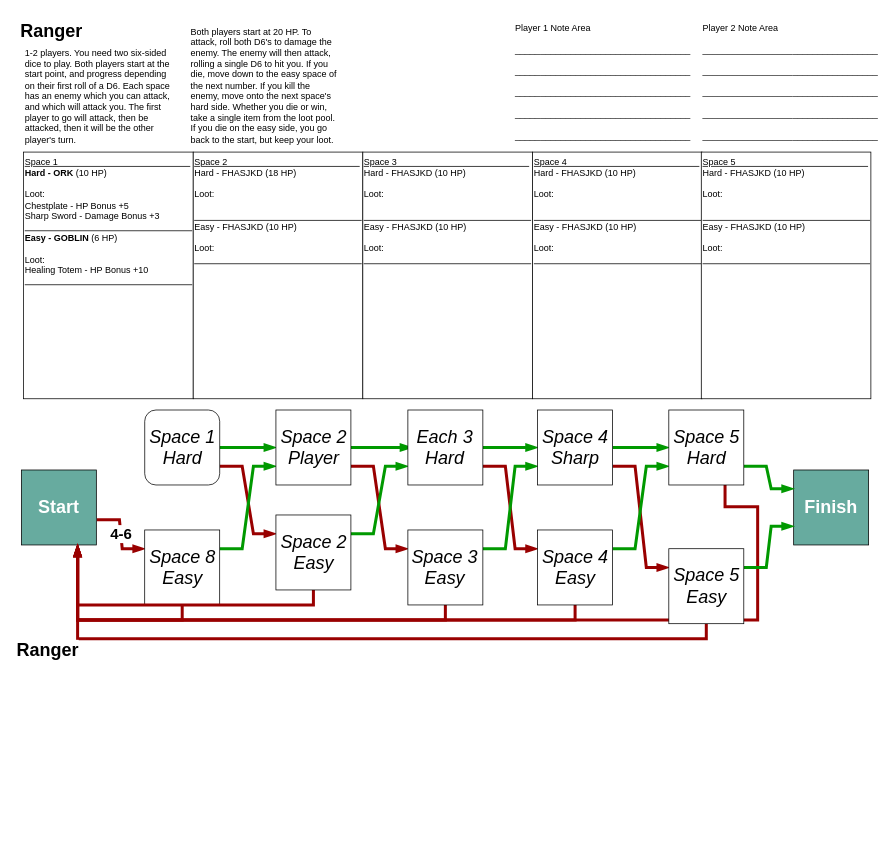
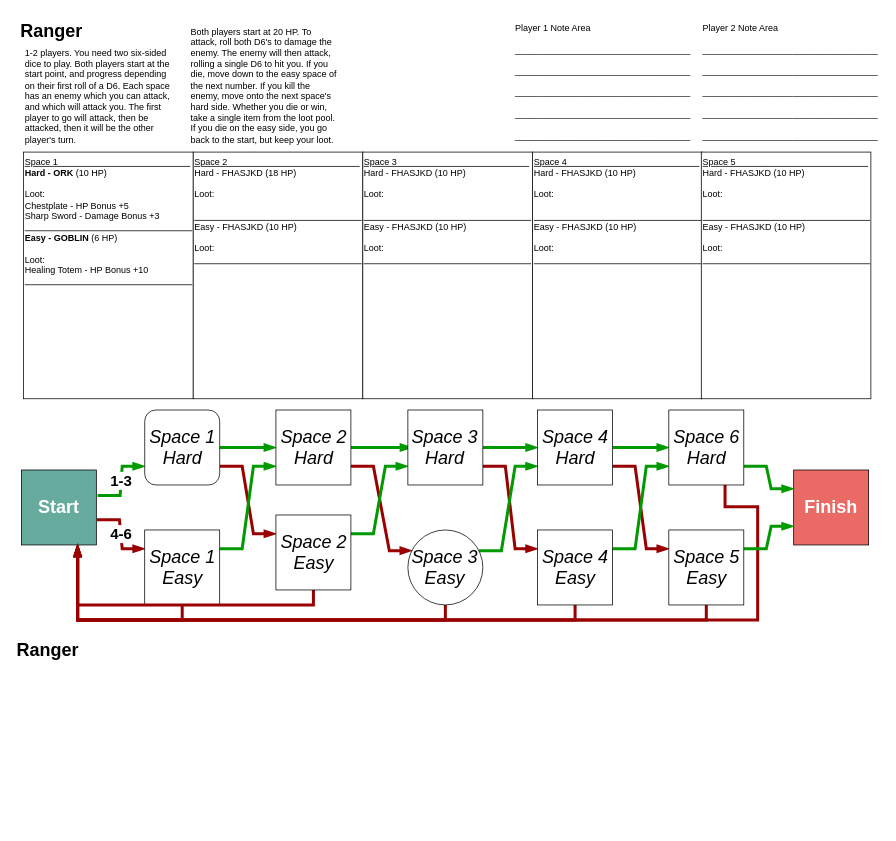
- <mxCell id="28" value="Space 2&lt;br&gt;Player" style="rounded=0;whiteSpace=wrap;html=1;fontSize=24;fontStyle=2" parent="1" vertex="1"><mxGeometry x="367.5" y="546" width="100" height="100" as="geometry" /></mxCell>
+ <mxCell id="28" value="Space 2&lt;br&gt;Hard" style="rounded=0;whiteSpace=wrap;html=1;fontSize=24;fontStyle=2" parent="1" vertex="1"><mxGeometry x="367.5" y="546" width="100" height="100" as="geometry" /></mxCell>
- <mxCell id="34" value="Each 3&lt;br&gt;Hard" style="rounded=0;whiteSpace=wrap;html=1;fontSize=24;fontStyle=2" parent="1" vertex="1"><mxGeometry x="543.49" y="546" width="100" height="100" as="geometry" /></mxCell>
+ <mxCell id="34" value="Space 3&lt;br&gt;Hard" style="rounded=0;whiteSpace=wrap;html=1;fontSize=24;fontStyle=2" parent="1" vertex="1"><mxGeometry x="543.49" y="546" width="100" height="100" as="geometry" /></mxCell>
- <mxCell id="40" value="Space 4&lt;br&gt;Sharp" style="rounded=0;whiteSpace=wrap;html=1;fontSize=24;fontStyle=2" parent="1" vertex="1"><mxGeometry x="716.5" y="546" width="100" height="100" as="geometry" /></mxCell>
+ <mxCell id="40" value="Space 4&lt;br&gt;Hard" style="rounded=0;whiteSpace=wrap;html=1;fontSize=24;fontStyle=2" parent="1" vertex="1"><mxGeometry x="716.5" y="546" width="100" height="100" as="geometry" /></mxCell>
- <mxCell id="46" value="Space 5&lt;br&gt;Hard" style="rounded=0;whiteSpace=wrap;html=1;fontSize=24;fontStyle=2" parent="1" vertex="1"><mxGeometry x="891.5" y="546" width="100" height="100" as="geometry" /></mxCell>
+ <mxCell id="46" value="Space 6&lt;br&gt;Hard" style="rounded=0;whiteSpace=wrap;html=1;fontSize=24;fontStyle=2" parent="1" vertex="1"><mxGeometry x="891.5" y="546" width="100" height="100" as="geometry" /></mxCell>
+ <mxCell id="3" value="1-3" style="rounded=0;orthogonalLoop=1;jettySize=auto;html=1;entryX=0;entryY=0.75;entryDx=0;entryDy=0;fontSize=20;exitX=1.017;exitY=0.34;exitDx=0;exitDy=0;fontStyle=1;strokeWidth=4;endArrow=blockThin;endFill=1;edgeStyle=entityRelationEdgeStyle;strokeColor=#009900;exitPerimeter=0;" parent="1" source="5" target="22" edge="1"><mxGeometry relative="1" as="geometry" /></mxCell>
- <mxCell id="6" value="Finish" style="rounded=0;whiteSpace=wrap;html=1;labelBackgroundColor=none;fontSize=24;fontColor=#FFFFFF;fillColor=#67ab9f;fontStyle=1;" parent="1" vertex="1"><mxGeometry x="1058" y="626" width="100" height="100" as="geometry" /></mxCell>
+ <mxCell id="6" value="Finish" style="rounded=0;whiteSpace=wrap;html=1;labelBackgroundColor=none;fontSize=24;fontColor=#FFFFFF;fillColor=#EA6B66;fontStyle=1" parent="1" vertex="1"><mxGeometry x="1058" y="626" width="100" height="100" as="geometry" /></mxCell>
- <mxCell id="25" value="Space 8&lt;br&gt;Easy" style="rounded=0;whiteSpace=wrap;html=1;fontSize=24;fontStyle=2" parent="1" vertex="1"><mxGeometry x="192.5" y="706" width="100" height="100" as="geometry" /></mxCell>
+ <mxCell id="25" value="Space 1&lt;br&gt;Easy" style="rounded=0;whiteSpace=wrap;html=1;fontSize=24;fontStyle=2" parent="1" vertex="1"><mxGeometry x="192.5" y="706" width="100" height="100" as="geometry" /></mxCell>
- <mxCell id="37" value="Space 3&lt;br&gt;Easy" style="rounded=0;whiteSpace=wrap;html=1;fontSize=24;fontStyle=2" parent="1" vertex="1"><mxGeometry x="543.49" y="706" width="100" height="100" as="geometry" /></mxCell>
+ <mxCell id="37" value="Space 3&lt;br&gt;Easy" style="ellipse;whiteSpace=wrap;html=1;fontSize=24;fontStyle=2;" parent="1" vertex="1"><mxGeometry x="543.49" y="706" width="100" height="100" as="geometry" /></mxCell>
- <mxCell id="49" value="Space 5&lt;br&gt;Easy" style="rounded=0;whiteSpace=wrap;html=1;fontSize=24;fontStyle=2" parent="1" vertex="1"><mxGeometry x="891.5" y="731" width="100" height="100" as="geometry" /></mxCell>
+ <mxCell id="49" value="Space 5&lt;br&gt;Easy" style="rounded=0;whiteSpace=wrap;html=1;fontSize=24;fontStyle=2" parent="1" vertex="1"><mxGeometry x="891.5" y="706" width="100" height="100" as="geometry" /></mxCell>
